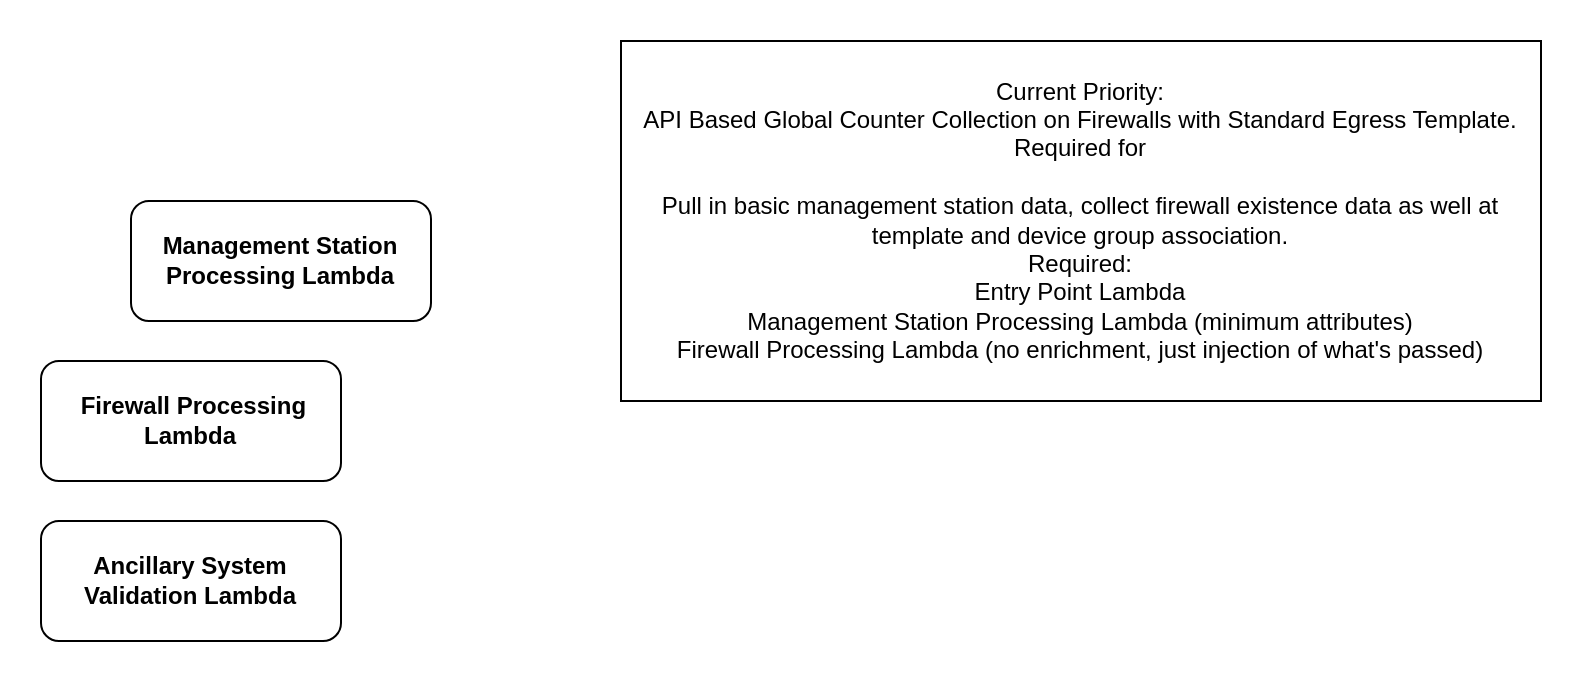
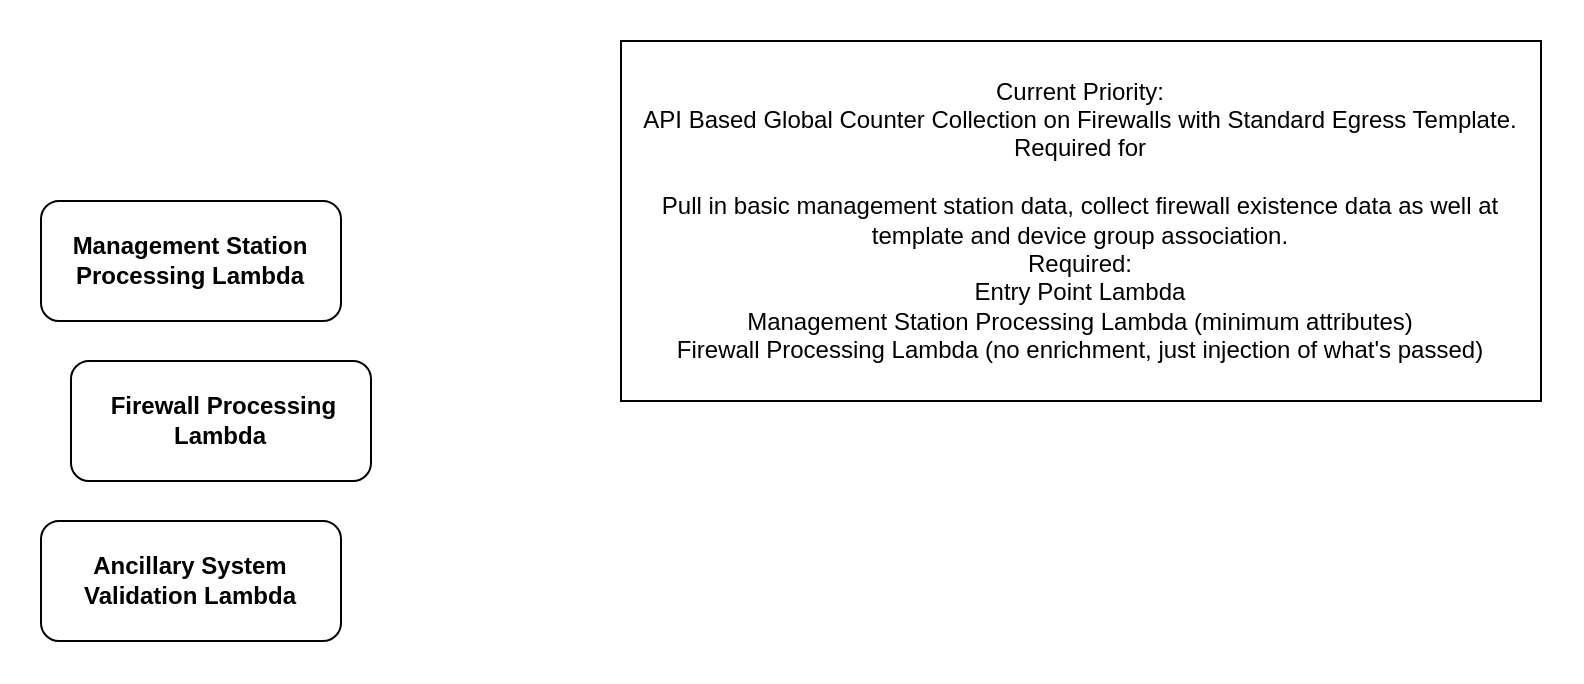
- <mxCell id="2" value="&lt;div&gt;&lt;b&gt;Management Station Processing Lambda&lt;/b&gt;&lt;/div&gt;" style="rounded=1;whiteSpace=wrap;html=1;" vertex="1" parent="1"><mxGeometry x="65" y="100" width="150" height="60" as="geometry" /></mxCell>
+ <mxCell id="2" value="&lt;div&gt;&lt;b&gt;Management Station Processing Lambda&lt;/b&gt;&lt;/div&gt;" style="rounded=1;whiteSpace=wrap;html=1;" vertex="1" parent="1"><mxGeometry x="20" y="100" width="150" height="60" as="geometry" /></mxCell>
- <mxCell id="3" value="&lt;div&gt;&amp;nbsp;&lt;b&gt;Firewall Processing Lambda&lt;/b&gt;&lt;/div&gt;" style="rounded=1;whiteSpace=wrap;html=1;" vertex="1" parent="1"><mxGeometry x="20" y="180" width="150" height="60" as="geometry" /></mxCell>
+ <mxCell id="3" value="&lt;div&gt;&amp;nbsp;&lt;b&gt;Firewall Processing Lambda&lt;/b&gt;&lt;/div&gt;" style="rounded=1;whiteSpace=wrap;html=1;" vertex="1" parent="1"><mxGeometry x="35" y="180" width="150" height="60" as="geometry" /></mxCell>
